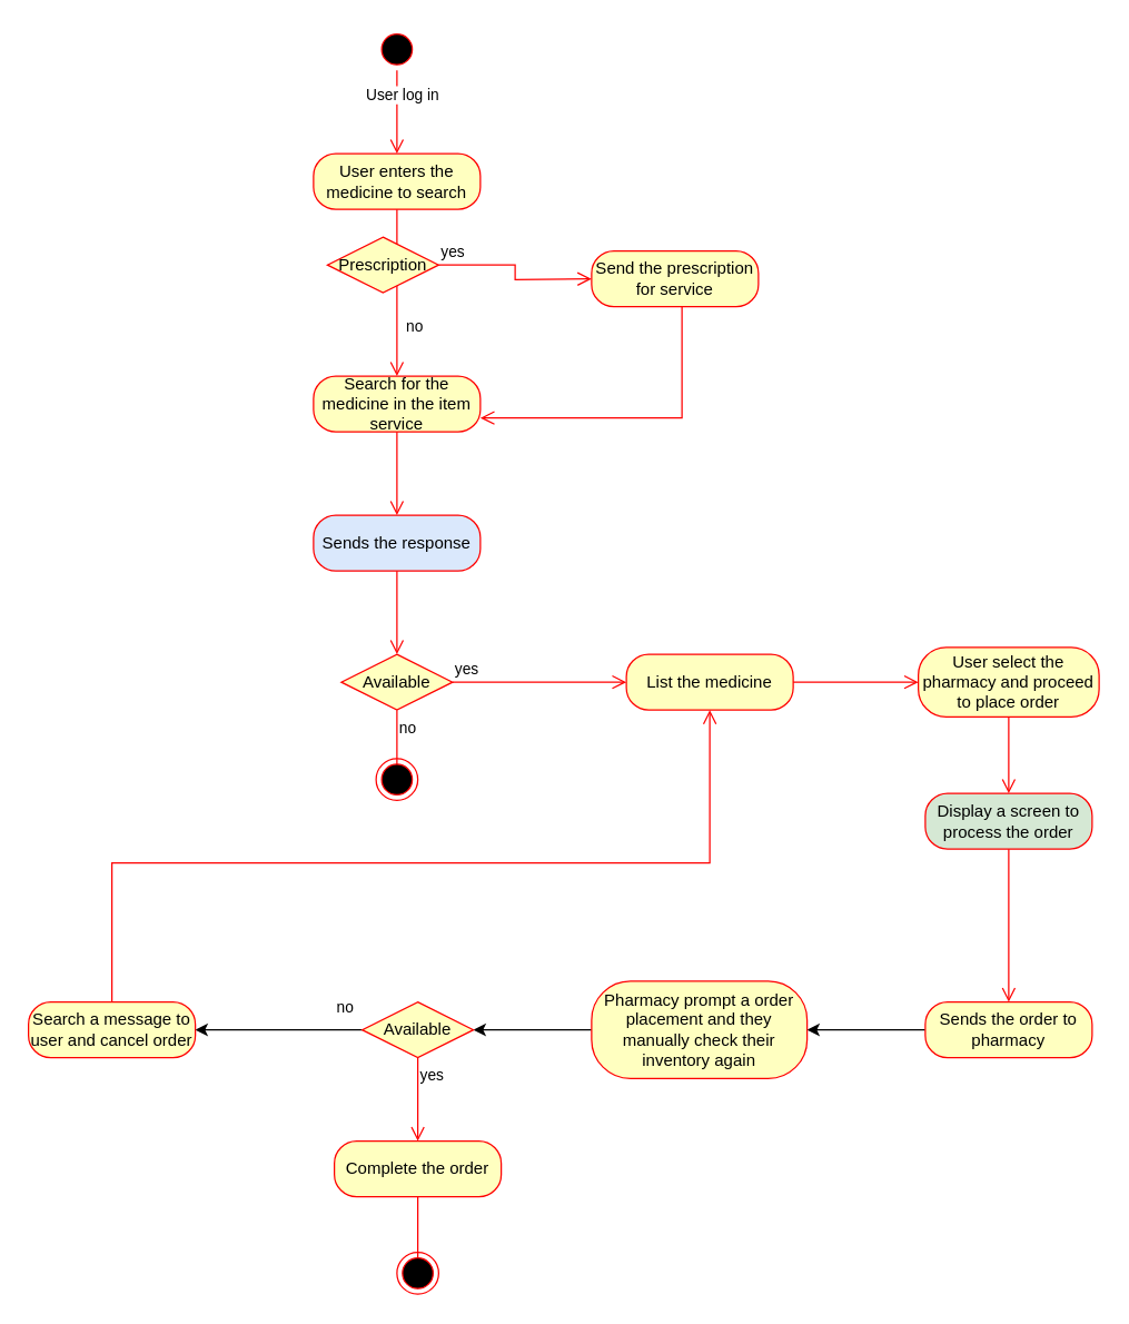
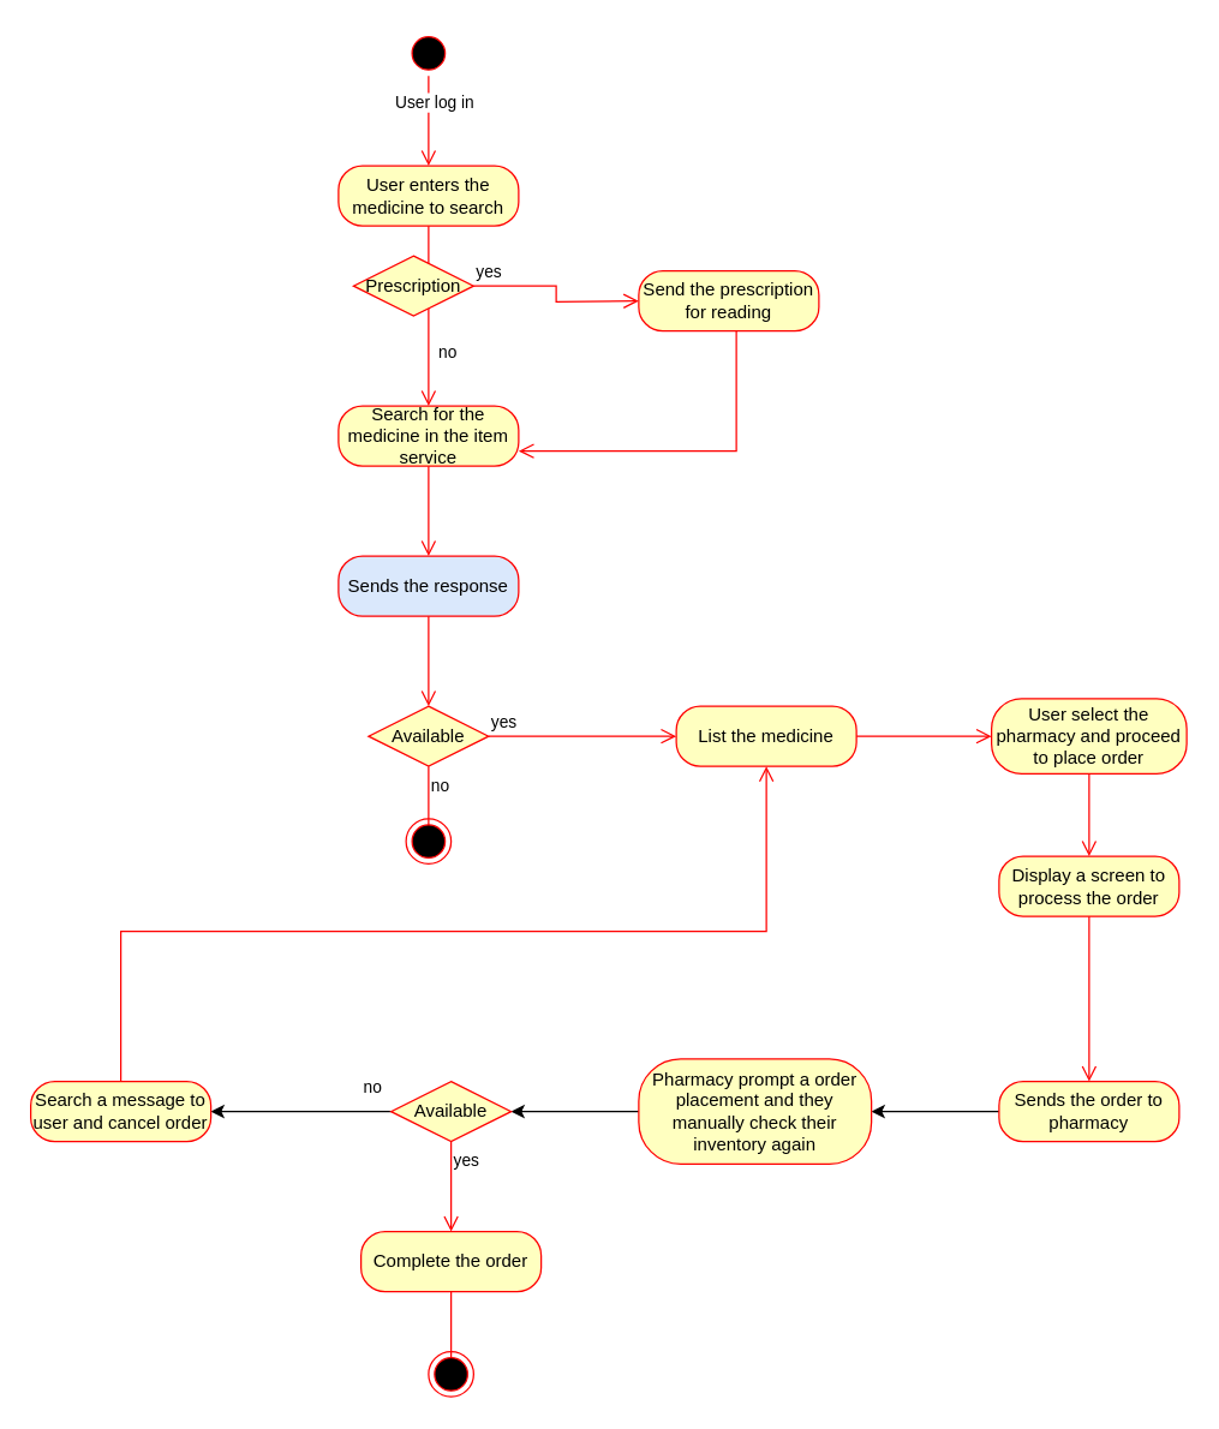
- <mxCell id="12" value="Send the prescription for service" style="rounded=1;whiteSpace=wrap;html=1;arcSize=40;fontColor=#000000;fillColor=#ffffc0;strokeColor=#ff0000;" vertex="1" parent="1"><mxGeometry x="425" y="180" width="120" height="40" as="geometry" /></mxCell>
+ <mxCell id="12" value="Send the prescription for reading" style="rounded=1;whiteSpace=wrap;html=1;arcSize=40;fontColor=#000000;fillColor=#ffffc0;strokeColor=#ff0000;" vertex="1" parent="1"><mxGeometry x="425" y="180" width="120" height="40" as="geometry" /></mxCell>
- <mxCell id="24" value="Display a screen to process the order" style="rounded=1;whiteSpace=wrap;html=1;arcSize=40;fontColor=#000000;fillColor=#d5e8d4;strokeColor=#ff0000;" vertex="1" parent="1"><mxGeometry x="665" y="570" width="120" height="40" as="geometry" /></mxCell>
+ <mxCell id="24" value="Display a screen to process the order" style="rounded=1;whiteSpace=wrap;html=1;arcSize=40;fontColor=#000000;fillColor=#ffffc0;strokeColor=#ff0000;" vertex="1" parent="1"><mxGeometry x="665" y="570" width="120" height="40" as="geometry" /></mxCell>
